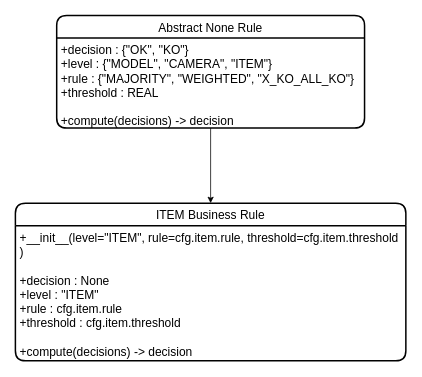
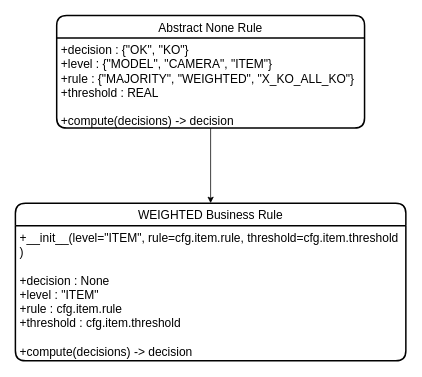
- <mxCell id="4" value="ITEM Business Rule" style="swimlane;childLayout=stackLayout;horizontal=1;startSize=30;horizontalStack=0;rounded=1;fontSize=16;fontStyle=0;strokeWidth=2;resizeParent=0;resizeLast=1;shadow=0;dashed=0;align=center;" vertex="1" parent="1"><mxGeometry x="20" y="270" width="520" height="210" as="geometry" /></mxCell>
+ <mxCell id="4" value="WEIGHTED Business Rule" style="swimlane;childLayout=stackLayout;horizontal=1;startSize=30;horizontalStack=0;rounded=1;fontSize=16;fontStyle=0;strokeWidth=2;resizeParent=0;resizeLast=1;shadow=0;dashed=0;align=center;" vertex="1" parent="1"><mxGeometry x="20" y="270" width="520" height="210" as="geometry" /></mxCell>
